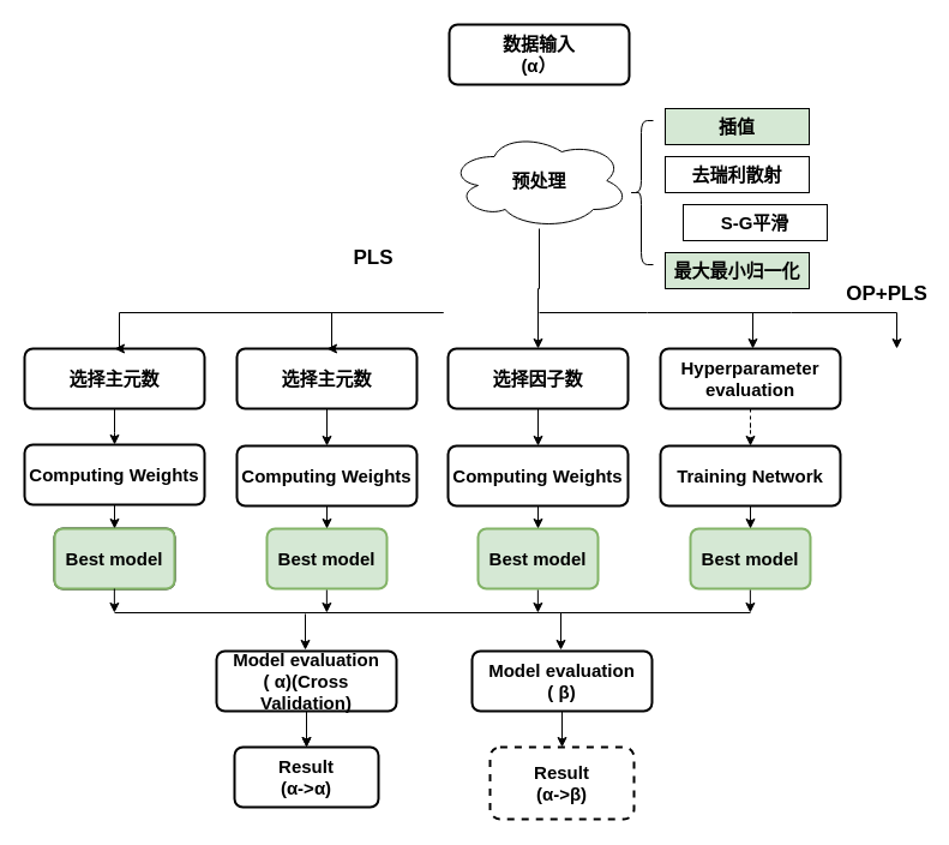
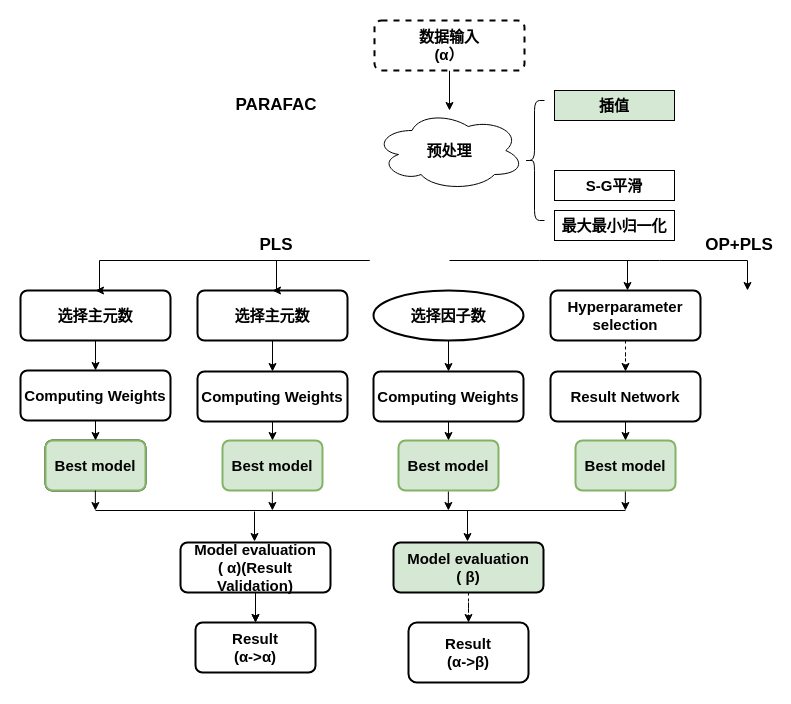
- <mxCell id="3" value="数据输入&lt;br style=&quot;font-size: 15px;&quot;&gt;(α）" style="rounded=1;whiteSpace=wrap;html=1;absoluteArcSize=1;arcSize=14;strokeWidth=2;fontSize=15;fontStyle=1" parent="1" vertex="1"><mxGeometry x="374" y="20" width="150" height="50" as="geometry" /></mxCell>
+ <mxCell id="3" value="数据输入&lt;br style=&quot;font-size: 15px;&quot;&gt;(α）" style="rounded=1;whiteSpace=wrap;html=1;absoluteArcSize=1;arcSize=14;strokeWidth=2;fontSize=15;fontStyle=1;dashed=1;" parent="1" vertex="1"><mxGeometry x="374" y="20" width="150" height="50" as="geometry" /></mxCell>
+ <mxCell id="2" value="" style="edgeStyle=orthogonalEdgeStyle;rounded=0;orthogonalLoop=1;jettySize=auto;html=1;fontSize=15;fontStyle=1" parent="1" source="3" target="5" edge="1"><mxGeometry relative="1" as="geometry" /></mxCell>
+ <mxCell id="50" value="&lt;span style=&quot;font-size: 17px;&quot;&gt;&lt;b&gt;PARAFAC&lt;br&gt;&lt;/b&gt;&lt;/span&gt;" style="text;html=1;strokeColor=none;fillColor=none;align=center;verticalAlign=middle;whiteSpace=wrap;rounded=0;" parent="1" vertex="1"><mxGeometry x="246" y="90" width="60" height="30" as="geometry" /></mxCell>
- <mxCell id="8" value="去瑞利散射" style="rounded=0;whiteSpace=wrap;html=1;fontSize=15;fontStyle=1" parent="1" vertex="1"><mxGeometry x="554" y="130" width="120" height="30" as="geometry" /></mxCell>
- <mxCell id="10" value="S-G平滑" style="rounded=0;whiteSpace=wrap;html=1;fontSize=15;fontStyle=1" parent="1" vertex="1"><mxGeometry x="569" y="170" width="120" height="30" as="geometry" /></mxCell>
+ <mxCell id="10" value="S-G平滑" style="rounded=0;whiteSpace=wrap;html=1;fontSize=15;fontStyle=1" parent="1" vertex="1"><mxGeometry x="554" y="170" width="120" height="30" as="geometry" /></mxCell>
- <mxCell id="49" value="&lt;span style=&quot;font-size: 17px;&quot;&gt;&lt;b&gt;PLS&lt;br&gt;&lt;/b&gt;&lt;/span&gt;" style="text;html=1;strokeColor=none;fillColor=none;align=center;verticalAlign=middle;whiteSpace=wrap;rounded=0;" parent="1" vertex="1"><mxGeometry x="281" y="200" width="60" height="30" as="geometry" /></mxCell>
+ <mxCell id="49" value="&lt;span style=&quot;font-size: 17px;&quot;&gt;&lt;b&gt;PLS&lt;br&gt;&lt;/b&gt;&lt;/span&gt;" style="text;html=1;strokeColor=none;fillColor=none;align=center;verticalAlign=middle;whiteSpace=wrap;rounded=0;" parent="1" vertex="1"><mxGeometry x="246" y="230" width="60" height="30" as="geometry" /></mxCell>
- <mxCell id="9" value="最大最小归一化" style="rounded=0;whiteSpace=wrap;html=1;fontSize=15;fontStyle=1;fillColor=#d5e8d4;" parent="1" vertex="1"><mxGeometry x="554" y="210" width="120" height="30" as="geometry" /></mxCell>
+ <mxCell id="9" value="最大最小归一化" style="rounded=0;whiteSpace=wrap;html=1;fontSize=15;fontStyle=1" parent="1" vertex="1"><mxGeometry x="554" y="210" width="120" height="30" as="geometry" /></mxCell>
- <mxCell id="4" value="" style="edgeStyle=orthogonalEdgeStyle;rounded=0;orthogonalLoop=1;jettySize=auto;html=1;" edge="1" parent="1" source="5" target="16"><mxGeometry relative="1" as="geometry" /></mxCell>
- <mxCell id="16" value="选择因子数" style="rounded=1;whiteSpace=wrap;html=1;absoluteArcSize=1;arcSize=14;strokeWidth=2;fontSize=15;fontStyle=1" parent="1" vertex="1"><mxGeometry x="373" y="290" width="150" height="50" as="geometry" /></mxCell>
+ <mxCell id="16" value="选择因子数" style="ellipse;whiteSpace=wrap;html=1;absoluteArcSize=1;arcSize=14;strokeWidth=2;fontSize=15;fontStyle=1;" parent="1" vertex="1"><mxGeometry x="373" y="290" width="150" height="50" as="geometry" /></mxCell>
- <mxCell id="18" value="Hyperparameter&lt;br style=&quot;font-size: 15px;&quot;&gt;evaluation" style="rounded=1;whiteSpace=wrap;html=1;absoluteArcSize=1;arcSize=14;strokeWidth=2;fontSize=15;fontStyle=1" parent="1" vertex="1"><mxGeometry x="550" y="290" width="150" height="50" as="geometry" /></mxCell>
+ <mxCell id="18" value="Hyperparameter&lt;br style=&quot;font-size: 15px;&quot;&gt;selection" style="rounded=1;whiteSpace=wrap;html=1;absoluteArcSize=1;arcSize=14;strokeWidth=2;fontSize=15;fontStyle=1" parent="1" vertex="1"><mxGeometry x="550" y="290" width="150" height="50" as="geometry" /></mxCell>
- <mxCell id="26" value="Training Network" style="rounded=1;whiteSpace=wrap;html=1;absoluteArcSize=1;arcSize=14;strokeWidth=2;fontSize=15;fontStyle=1" parent="1" vertex="1"><mxGeometry x="550" y="371" width="150" height="50" as="geometry" /></mxCell>
+ <mxCell id="26" value="Result Network" style="rounded=1;whiteSpace=wrap;html=1;absoluteArcSize=1;arcSize=14;strokeWidth=2;fontSize=15;fontStyle=1" parent="1" vertex="1"><mxGeometry x="550" y="371" width="150" height="50" as="geometry" /></mxCell>
- <mxCell id="39" value="Model evaluation&lt;br style=&quot;font-size: 15px;&quot;&gt;( α)(Cross Validation)" style="rounded=1;whiteSpace=wrap;html=1;absoluteArcSize=1;arcSize=14;strokeWidth=2;fontSize=15;fontStyle=1" parent="1" vertex="1"><mxGeometry x="180" y="542" width="150" height="50" as="geometry" /></mxCell>
+ <mxCell id="39" value="Model evaluation&lt;br style=&quot;font-size: 15px;&quot;&gt;( α)(Result Validation)" style="rounded=1;whiteSpace=wrap;html=1;absoluteArcSize=1;arcSize=14;strokeWidth=2;fontSize=15;fontStyle=1" parent="1" vertex="1"><mxGeometry x="180" y="542" width="150" height="50" as="geometry" /></mxCell>
- <mxCell id="36" value="Model evaluation&lt;br style=&quot;font-size: 15px;&quot;&gt;(&amp;nbsp;β)" style="rounded=1;whiteSpace=wrap;html=1;absoluteArcSize=1;arcSize=14;strokeWidth=2;fontSize=15;fontStyle=1" parent="1" vertex="1"><mxGeometry x="393" y="542" width="150" height="50" as="geometry" /></mxCell>
+ <mxCell id="36" value="Model evaluation&lt;br style=&quot;font-size: 15px;&quot;&gt;(&amp;nbsp;β)" style="rounded=1;whiteSpace=wrap;html=1;absoluteArcSize=1;arcSize=14;strokeWidth=2;fontSize=15;fontStyle=1;fillColor=#d5e8d4;" parent="1" vertex="1"><mxGeometry x="393" y="542" width="150" height="50" as="geometry" /></mxCell>
- <mxCell id="35" value="" style="edgeStyle=orthogonalEdgeStyle;rounded=0;orthogonalLoop=1;jettySize=auto;html=1;fontSize=15;fontStyle=1" parent="1" source="36" target="41" edge="1"><mxGeometry relative="1" as="geometry" /></mxCell>
+ <mxCell id="35" value="" style="edgeStyle=orthogonalEdgeStyle;rounded=0;orthogonalLoop=1;jettySize=auto;html=1;fontSize=15;fontStyle=1;dashed=1;" parent="1" source="36" target="41" edge="1"><mxGeometry relative="1" as="geometry" /></mxCell>
- <mxCell id="41" value="Result&lt;br style=&quot;font-size: 15px;&quot;&gt;(α-&amp;gt;β)" style="whiteSpace=wrap;html=1;rounded=1;arcSize=14;strokeWidth=2;fontSize=15;fontStyle=1;dashed=1;" parent="1" vertex="1"><mxGeometry x="408" y="622" width="120" height="60" as="geometry" /></mxCell>
+ <mxCell id="41" value="Result&lt;br style=&quot;font-size: 15px;&quot;&gt;(α-&amp;gt;β)" style="whiteSpace=wrap;html=1;rounded=1;arcSize=14;strokeWidth=2;fontSize=15;fontStyle=1" parent="1" vertex="1"><mxGeometry x="408" y="622" width="120" height="60" as="geometry" /></mxCell>
